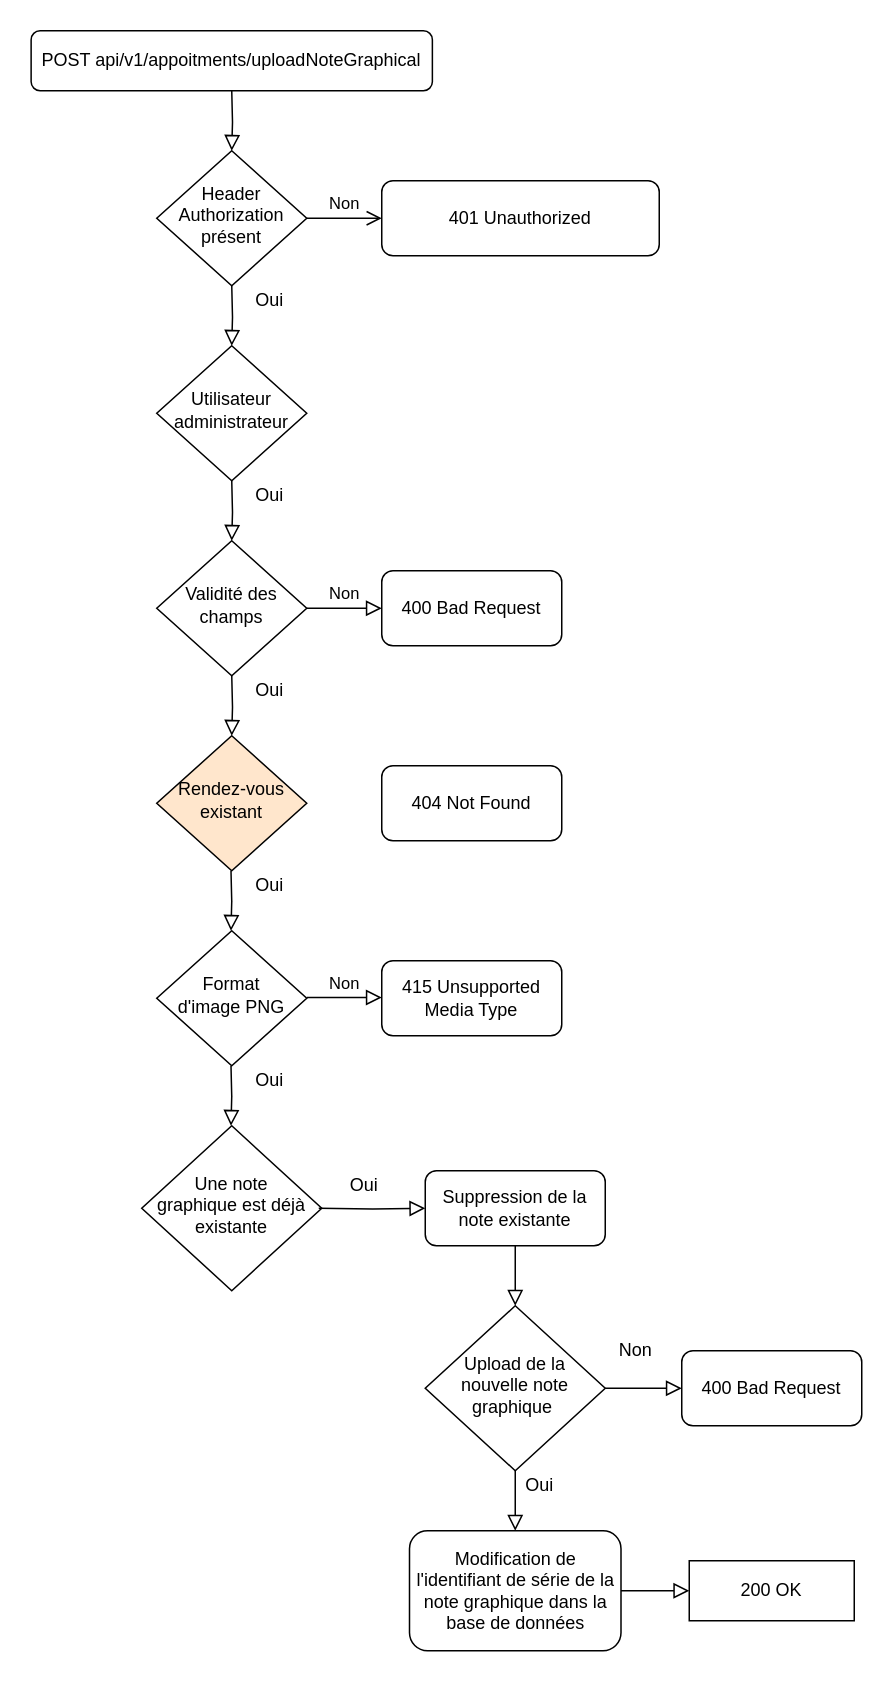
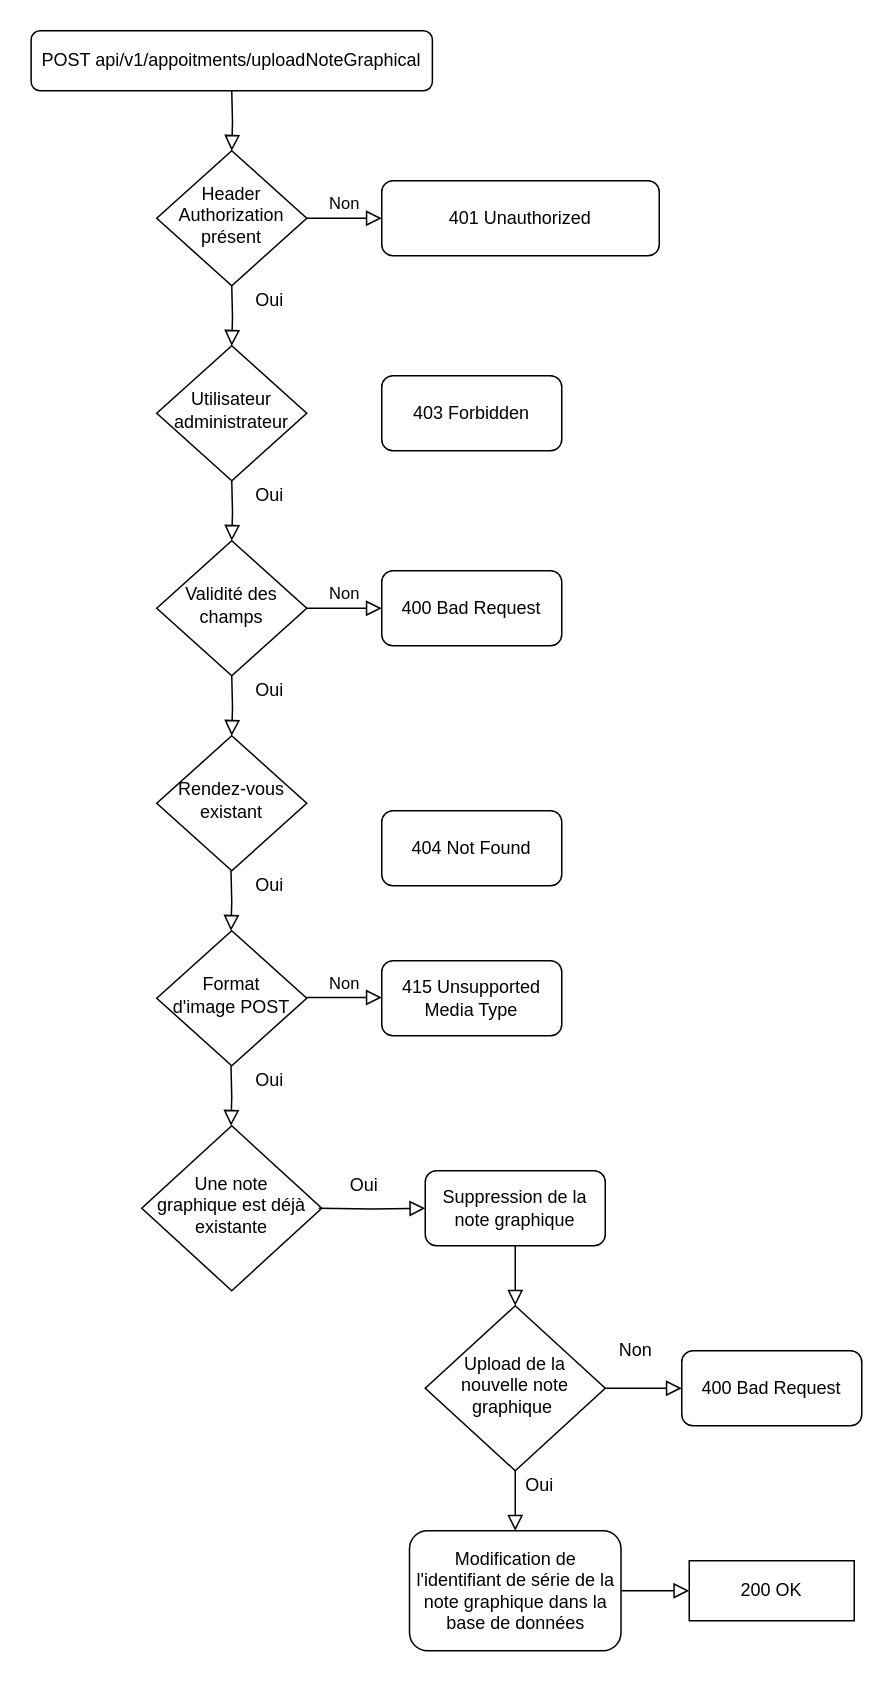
- <mxCell id="8" value="Non" style="edgeStyle=orthogonalEdgeStyle;rounded=0;html=1;jettySize=auto;orthogonalLoop=1;fontSize=11;endArrow=open;endFill=0;endSize=8;strokeWidth=1;shadow=0;labelBackgroundColor=none;" parent="1" source="9" target="10" edge="1"><mxGeometry y="10" relative="1" as="geometry"><mxPoint as="offset" /></mxGeometry></mxCell>
+ <mxCell id="8" value="Non" style="edgeStyle=orthogonalEdgeStyle;rounded=0;html=1;jettySize=auto;orthogonalLoop=1;fontSize=11;endArrow=block;endFill=0;endSize=8;strokeWidth=1;shadow=0;labelBackgroundColor=none;" parent="1" source="9" target="10" edge="1"><mxGeometry y="10" relative="1" as="geometry"><mxPoint as="offset" /></mxGeometry></mxCell>
+ <mxCell id="13" value="403 Forbidden" style="rounded=1;whiteSpace=wrap;html=1;fontSize=12;glass=0;strokeWidth=1;shadow=0;" parent="1" vertex="1"><mxGeometry x="254" y="250" width="120" height="50" as="geometry" /></mxCell>
- <mxCell id="15" value="Rendez-vous existant" style="rhombus;whiteSpace=wrap;html=1;shadow=0;fontFamily=Helvetica;fontSize=12;align=center;strokeWidth=1;spacing=6;spacingTop=-4;fillColor=#ffe6cc;" parent="1" vertex="1"><mxGeometry x="104" y="490" width="100" height="90" as="geometry" /></mxCell>
+ <mxCell id="15" value="Rendez-vous existant" style="rhombus;whiteSpace=wrap;html=1;shadow=0;fontFamily=Helvetica;fontSize=12;align=center;strokeWidth=1;spacing=6;spacingTop=-4;" parent="1" vertex="1"><mxGeometry x="104" y="490" width="100" height="90" as="geometry" /></mxCell>
- <mxCell id="16" value="404 Not Found" style="rounded=1;whiteSpace=wrap;html=1;fontSize=12;glass=0;strokeWidth=1;shadow=0;" parent="1" vertex="1"><mxGeometry x="254" y="510" width="120" height="50" as="geometry" /></mxCell>
+ <mxCell id="16" value="404 Not Found" style="rounded=1;whiteSpace=wrap;html=1;fontSize=12;glass=0;strokeWidth=1;shadow=0;" parent="1" vertex="1"><mxGeometry x="254" y="540" width="120" height="50" as="geometry" /></mxCell>
- <mxCell id="17" value="Format &lt;br&gt;d'image PNG" style="rhombus;whiteSpace=wrap;html=1;shadow=0;fontFamily=Helvetica;fontSize=12;align=center;strokeWidth=1;spacing=6;spacingTop=-4;" parent="1" vertex="1"><mxGeometry x="104" y="620" width="100" height="90" as="geometry" /></mxCell>
+ <mxCell id="17" value="Format &lt;br&gt;d'image POST" style="rhombus;whiteSpace=wrap;html=1;shadow=0;fontFamily=Helvetica;fontSize=12;align=center;strokeWidth=1;spacing=6;spacingTop=-4;" parent="1" vertex="1"><mxGeometry x="104" y="620" width="100" height="90" as="geometry" /></mxCell>
- <mxCell id="28" value="Suppression de la note existante" style="rounded=1;whiteSpace=wrap;html=1;fontSize=12;glass=0;strokeWidth=1;shadow=0;" parent="1" vertex="1"><mxGeometry x="283" y="780" width="120" height="50" as="geometry" /></mxCell>
+ <mxCell id="28" value="Suppression de la note graphique" style="rounded=1;whiteSpace=wrap;html=1;fontSize=12;glass=0;strokeWidth=1;shadow=0;" parent="1" vertex="1"><mxGeometry x="283" y="780" width="120" height="50" as="geometry" /></mxCell>
